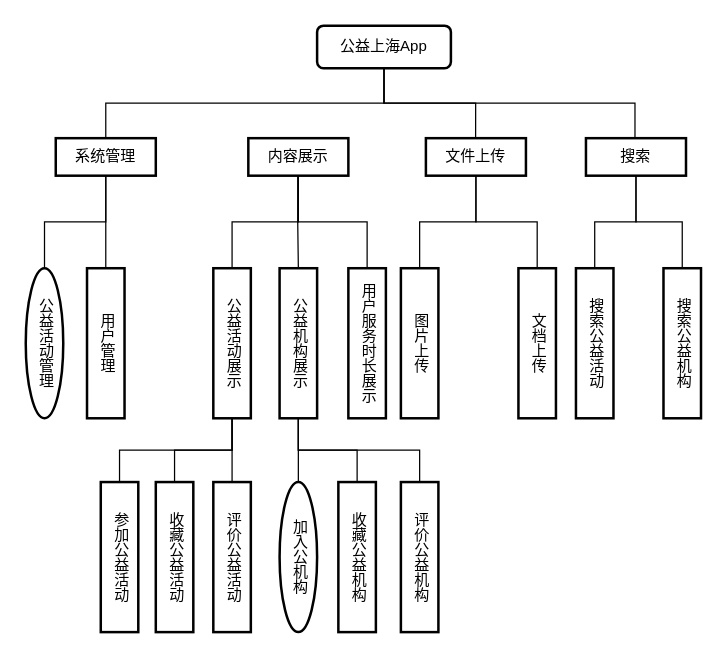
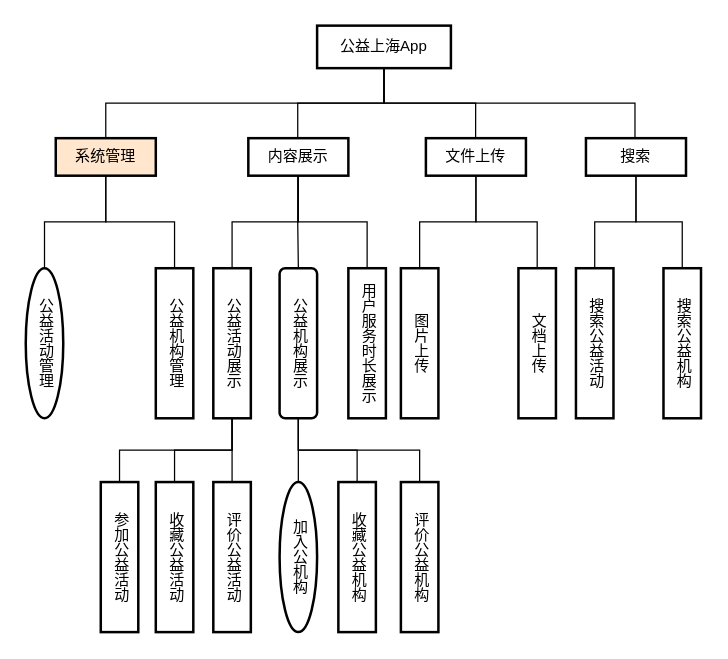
- <mxCell id="2" value="公益上海App" style="whiteSpace=wrap;strokeWidth=2;flipV=1;direction=east;horizontal=1;verticalAlign=middle;rounded=1;" vertex="1" parent="1"><mxGeometry x="253" y="20" width="107" height="34" as="geometry" /></mxCell>
+ <mxCell id="2" value="公益上海App" style="whiteSpace=wrap;strokeWidth=2;flipV=1;direction=east;horizontal=1;verticalAlign=middle;" vertex="1" parent="1"><mxGeometry x="253" y="20" width="107" height="34" as="geometry" /></mxCell>
+ <mxCell id="27" value="" style="startArrow=none;endArrow=none;exitX=0.5;exitY=1;entryX=0.494;entryY=0;rounded=0;orthogonal=1;exitDx=0;exitDy=0;entryDx=0;entryDy=0;horizontal=1;verticalAlign=middle;edgeStyle=orthogonalEdgeStyle;endFill=0;" edge="1" parent="1" source="2" target="7"><mxGeometry relative="1" as="geometry" /></mxCell>
- <mxCell id="3" value="系统管理" style="whiteSpace=wrap;strokeWidth=2;flipV=1;direction=east;horizontal=1;verticalAlign=middle;" vertex="1" parent="1"><mxGeometry x="44" y="110" width="80" height="30" as="geometry" /></mxCell>
+ <mxCell id="3" value="系统管理" style="whiteSpace=wrap;strokeWidth=2;flipV=1;direction=east;horizontal=1;verticalAlign=middle;fillColor=#ffe6cc;" vertex="1" parent="1"><mxGeometry x="44" y="110" width="80" height="30" as="geometry" /></mxCell>
+ <mxCell id="26" value="" style="startArrow=none;endArrow=none;exitX=0.5;exitY=1;entryX=0.5;entryY=0;rounded=0;orthogonal=1;exitDx=0;exitDy=0;entryDx=0;entryDy=0;horizontal=1;verticalAlign=middle;edgeStyle=orthogonalEdgeStyle;endFill=0;" edge="1" parent="1" source="3" target="6"><mxGeometry relative="1" as="geometry" /></mxCell>
- <mxCell id="25" value="" style="startArrow=none;endArrow=none;exitX=0.5;exitY=1;entryX=0.5;entryY=0;rounded=0;orthogonal=1;exitDx=0;exitDy=0;entryDx=0;entryDy=0;horizontal=1;verticalAlign=middle;edgeStyle=orthogonalEdgeStyle;endFill=0;" edge="1" parent="1" source="3" target="5"><mxGeometry relative="1" as="geometry" /></mxCell>
- <mxCell id="5" value="用户管理" style="whiteSpace=wrap;strokeWidth=2;flipV=1;direction=east;horizontal=1;verticalAlign=middle;textDirection=vertical-rl;" vertex="1" parent="1"><mxGeometry x="69" y="214" width="30" height="120" as="geometry" /></mxCell>
+ <mxCell id="6" value="公益机构管理" style="whiteSpace=wrap;strokeWidth=2;flipV=1;direction=east;horizontal=1;verticalAlign=middle;textDirection=vertical-rl;" vertex="1" parent="1"><mxGeometry x="124" y="214" width="30" height="120" as="geometry" /></mxCell>
- <mxCell id="17" value="公益机构展示" style="whiteSpace=wrap;strokeWidth=2;flipV=1;direction=east;horizontal=1;verticalAlign=middle;textDirection=vertical-rl;" vertex="1" parent="1"><mxGeometry x="223" y="214" width="30" height="120" as="geometry" /></mxCell>
+ <mxCell id="17" value="公益机构展示" style="whiteSpace=wrap;strokeWidth=2;flipV=1;direction=east;horizontal=1;verticalAlign=middle;textDirection=vertical-rl;rounded=1;" vertex="1" parent="1"><mxGeometry x="223" y="214" width="30" height="120" as="geometry" /></mxCell>
